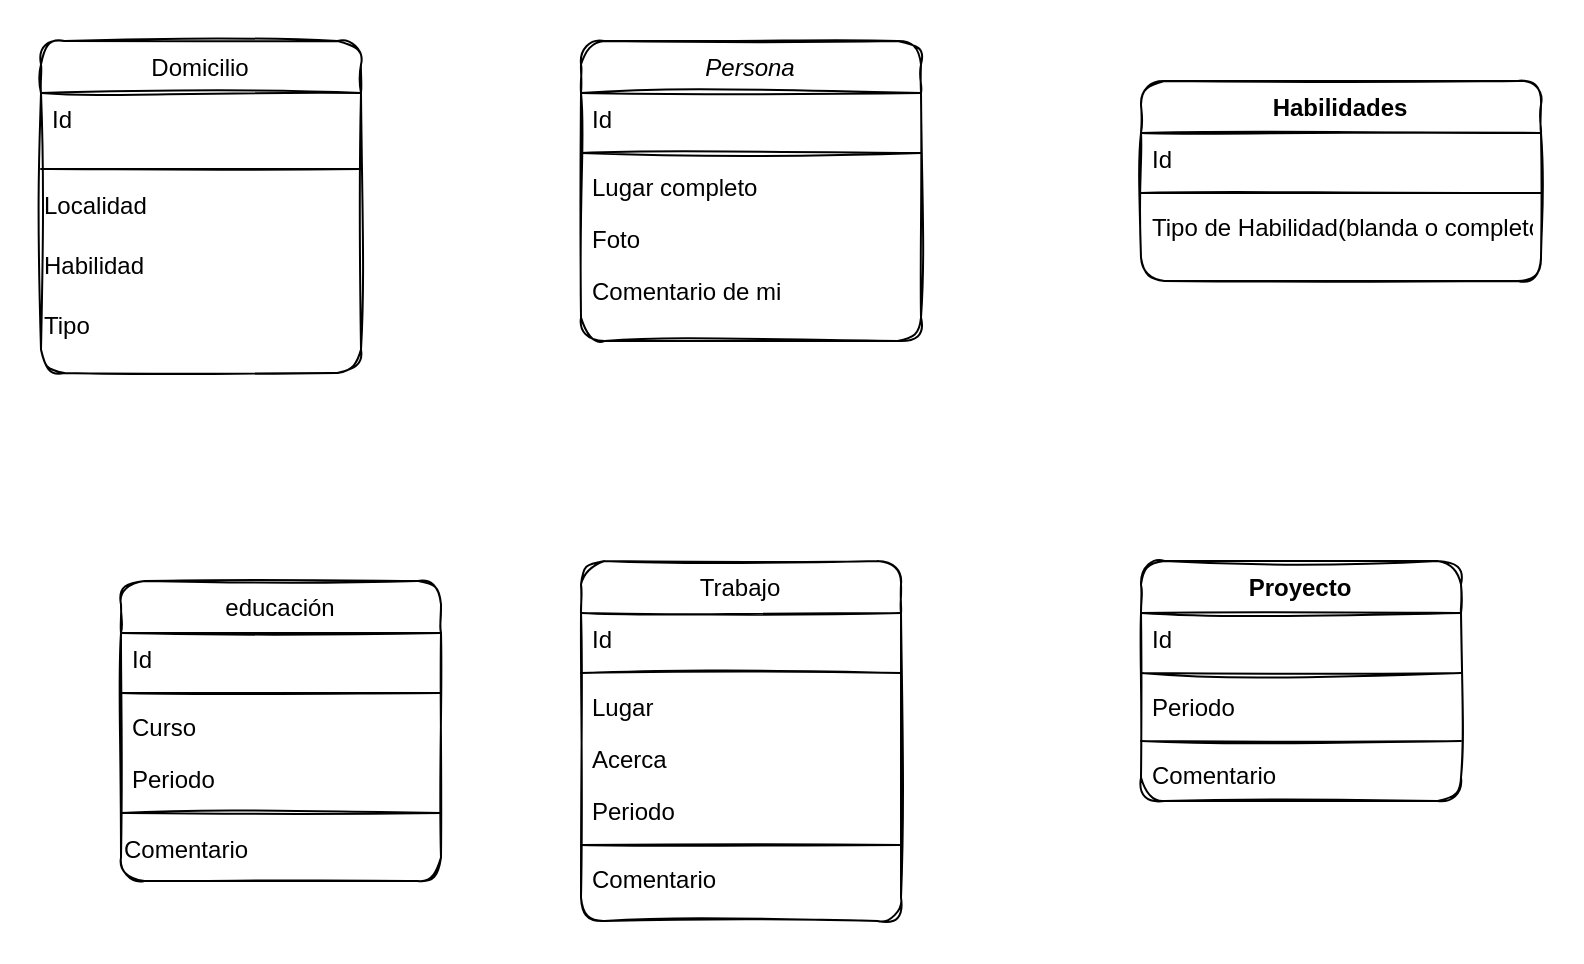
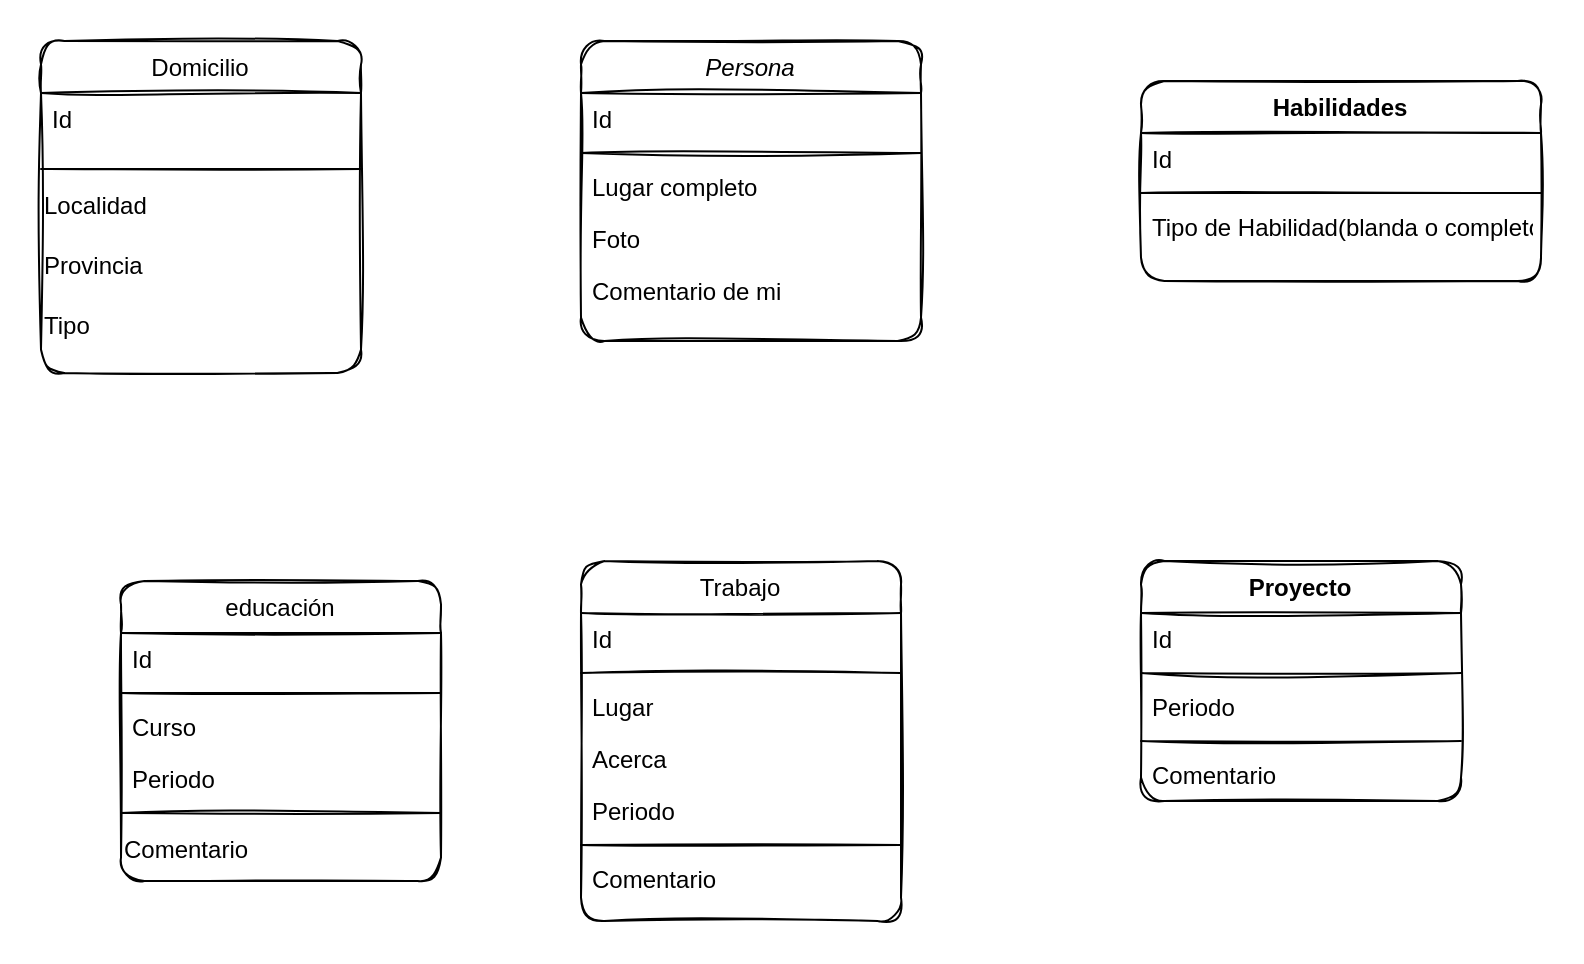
- <mxCell id="19" value="Habilidad" style="text;html=1;align=left;verticalAlign=middle;resizable=0;points=[];autosize=1;strokeColor=none;fillColor=none;rounded=1;sketch=1;" parent="15" vertex="1"><mxGeometry y="98" width="160" height="30" as="geometry" /></mxCell>
+ <mxCell id="19" value="Provincia" style="text;html=1;align=left;verticalAlign=middle;resizable=0;points=[];autosize=1;strokeColor=none;fillColor=none;rounded=1;sketch=1;" parent="15" vertex="1"><mxGeometry y="98" width="160" height="30" as="geometry" /></mxCell>
